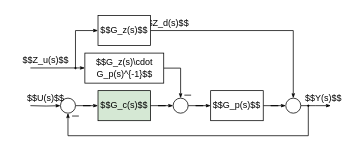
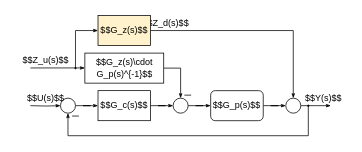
- <mxCell id="18" value="$$G_z(s)$$" style="rounded=0;whiteSpace=wrap;html=1;" parent="1" vertex="1"><mxGeometry x="130" y="20" width="70" height="40" as="geometry" /></mxCell>
+ <mxCell id="18" value="$$G_z(s)$$" style="rounded=0;whiteSpace=wrap;html=1;fillColor=#fff2cc;" parent="1" vertex="1"><mxGeometry x="130" y="20" width="70" height="40" as="geometry" /></mxCell>
- <mxCell id="2" value="$$G_c(s)$$" style="rounded=0;whiteSpace=wrap;html=1;fillColor=#d5e8d4;" parent="1" vertex="1"><mxGeometry x="130" y="120" width="70" height="40" as="geometry" /></mxCell>
+ <mxCell id="2" value="$$G_c(s)$$" style="rounded=0;whiteSpace=wrap;html=1;" parent="1" vertex="1"><mxGeometry x="130" y="120" width="70" height="40" as="geometry" /></mxCell>
- <mxCell id="4" value="$$G_p(s)$$" style="rounded=0;whiteSpace=wrap;html=1;" parent="1" vertex="1"><mxGeometry x="280" y="120" width="70" height="40" as="geometry" /></mxCell>
+ <mxCell id="4" value="$$G_p(s)$$" style="whiteSpace=wrap;html=1;rounded=1;" parent="1" vertex="1"><mxGeometry x="280" y="120" width="70" height="40" as="geometry" /></mxCell>
